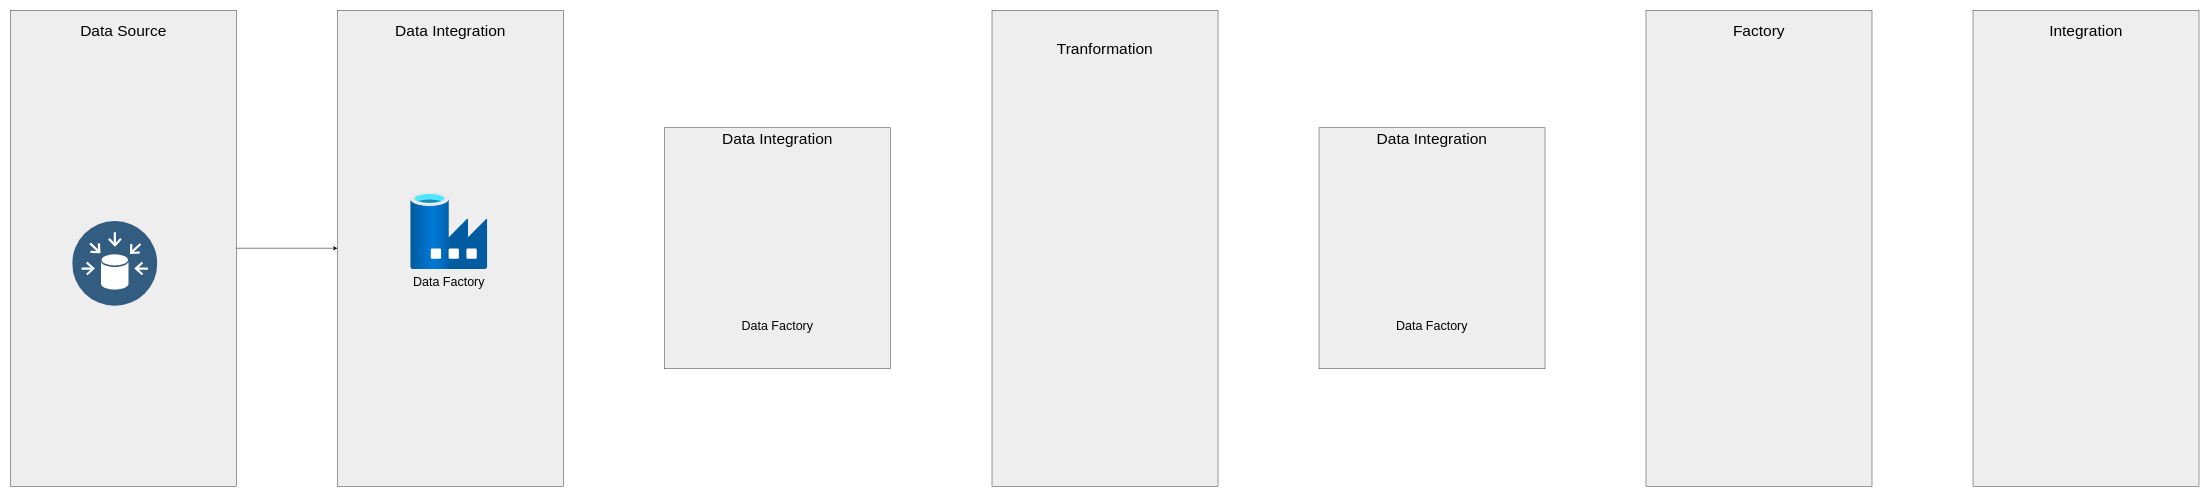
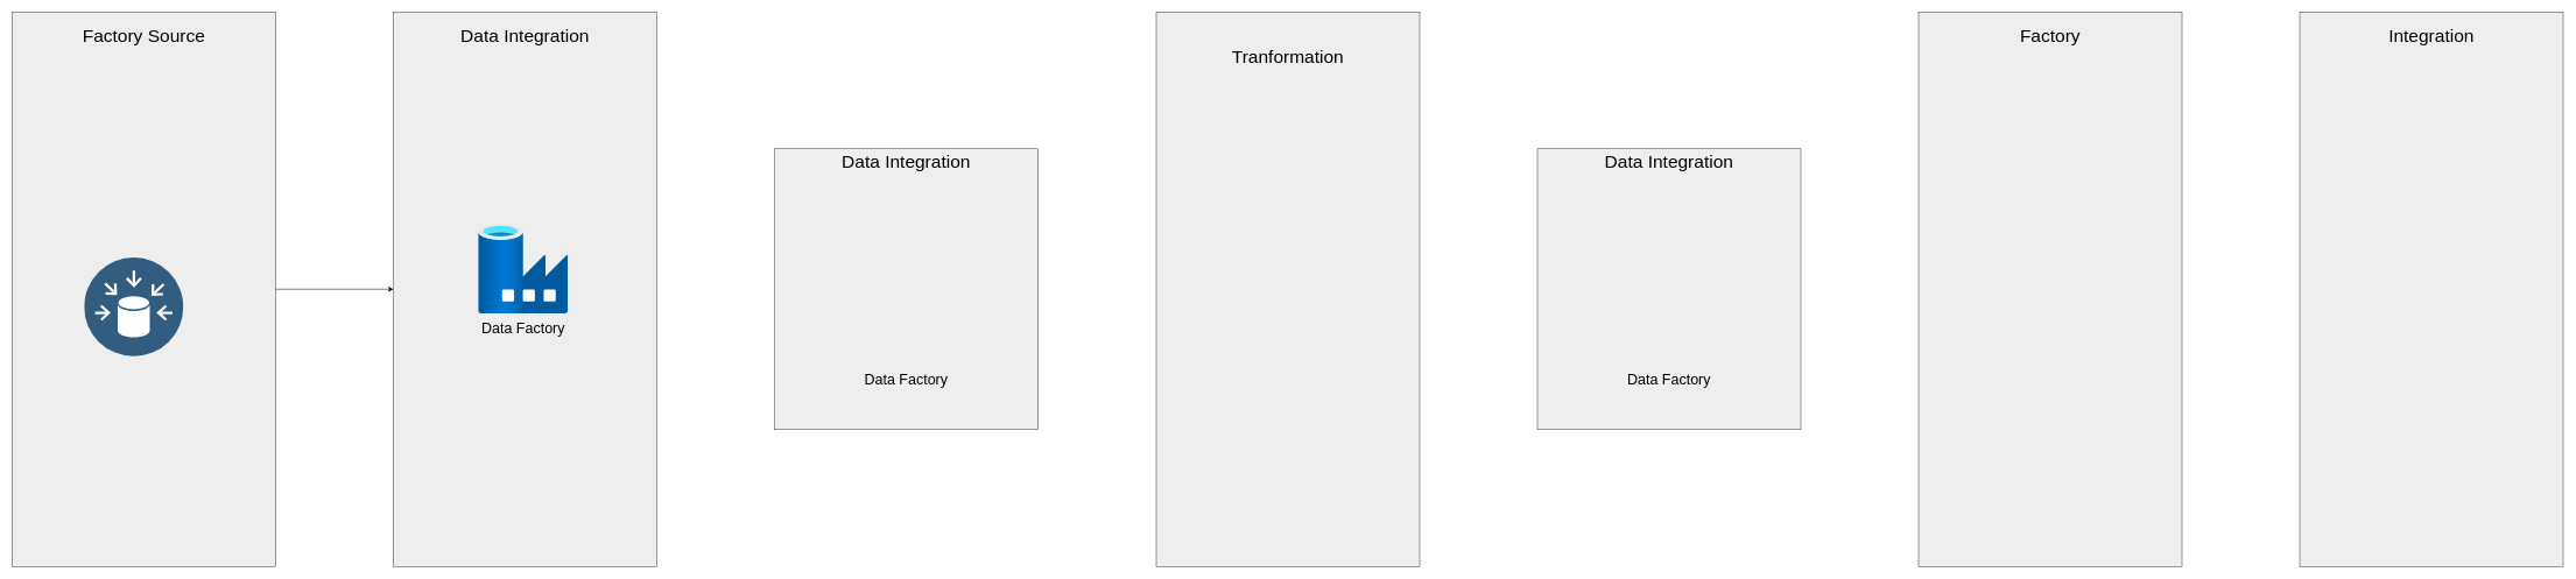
- <mxCell id="4" value="Data Source" style="text;html=1;align=center;verticalAlign=middle;whiteSpace=wrap;rounded=0;fontSize=31;" parent="2" vertex="1"><mxGeometry x="2" y="3" width="448" height="76" as="geometry" /></mxCell>
+ <mxCell id="4" value="Factory Source" style="text;html=1;align=center;verticalAlign=middle;whiteSpace=wrap;rounded=0;fontSize=31;" parent="2" vertex="1"><mxGeometry x="2" y="3" width="448" height="76" as="geometry" /></mxCell>
